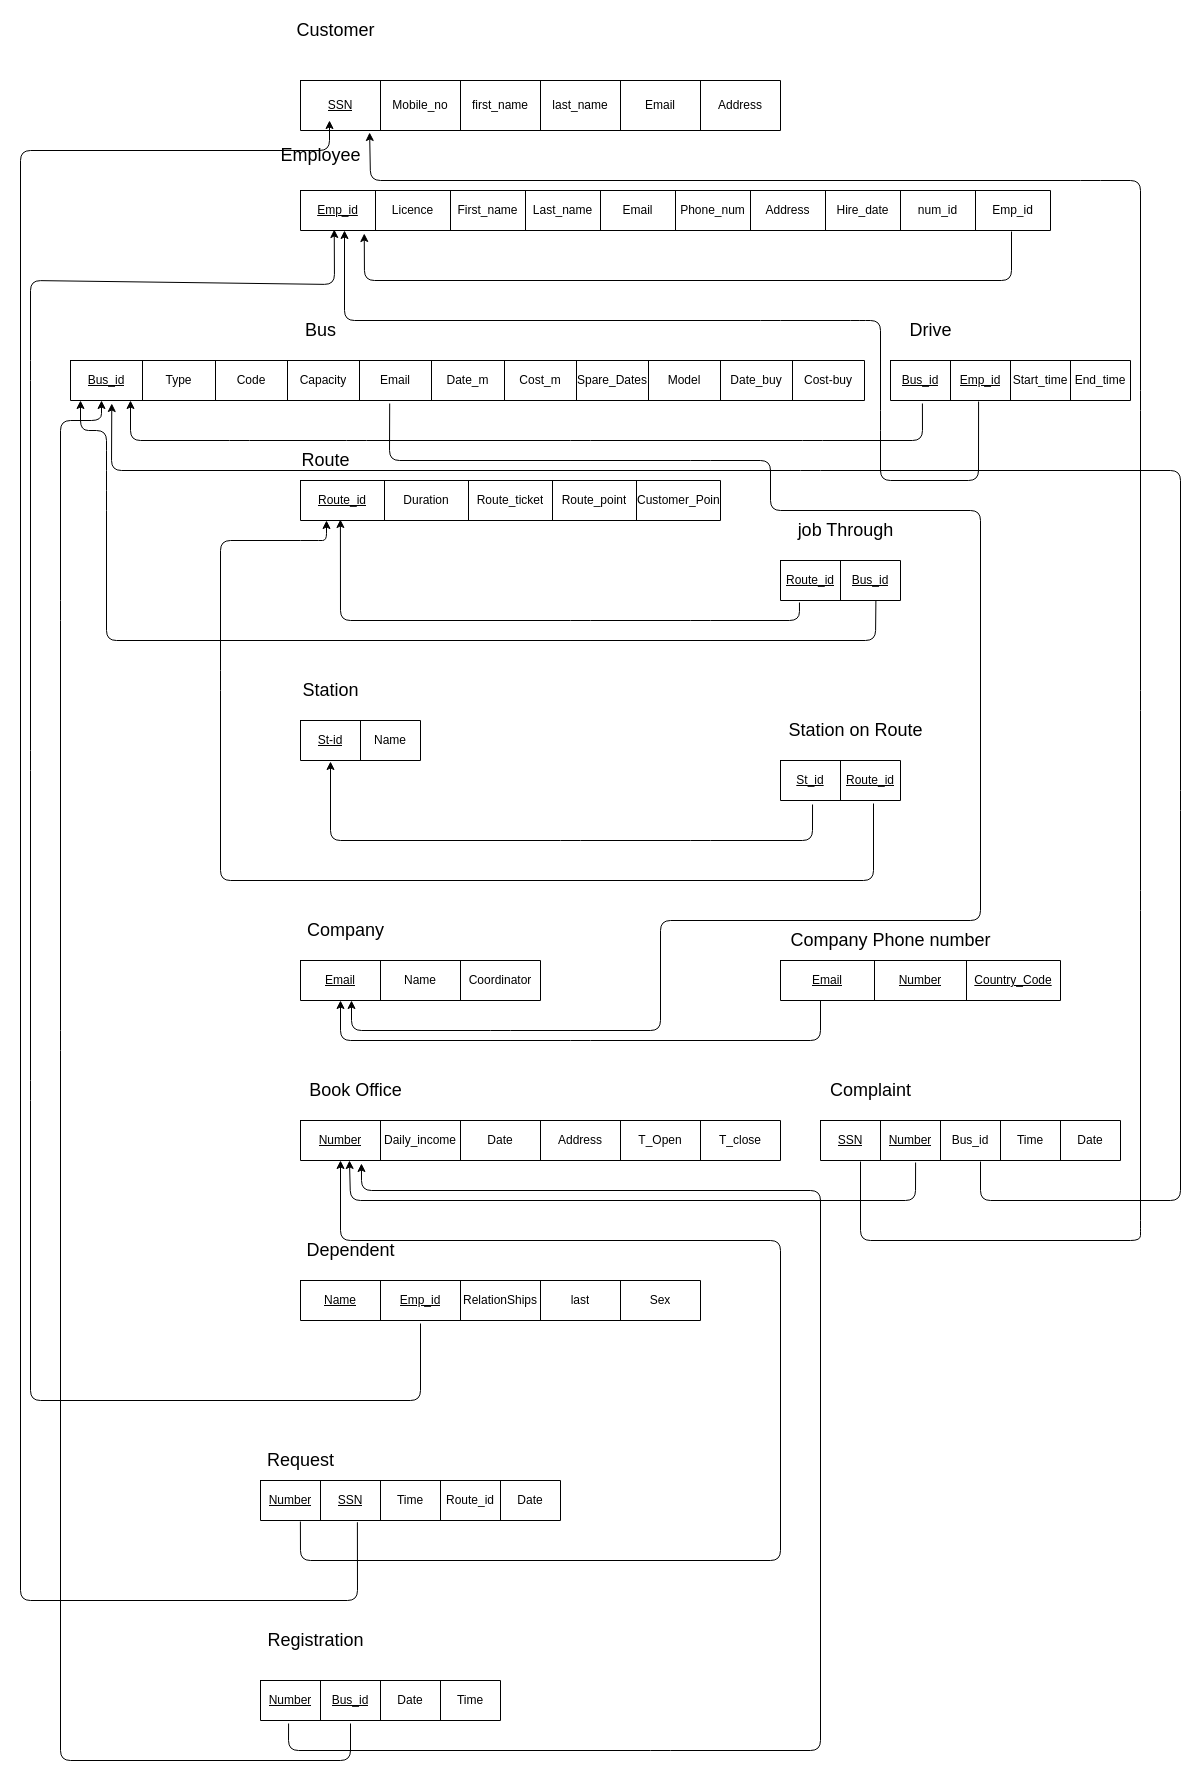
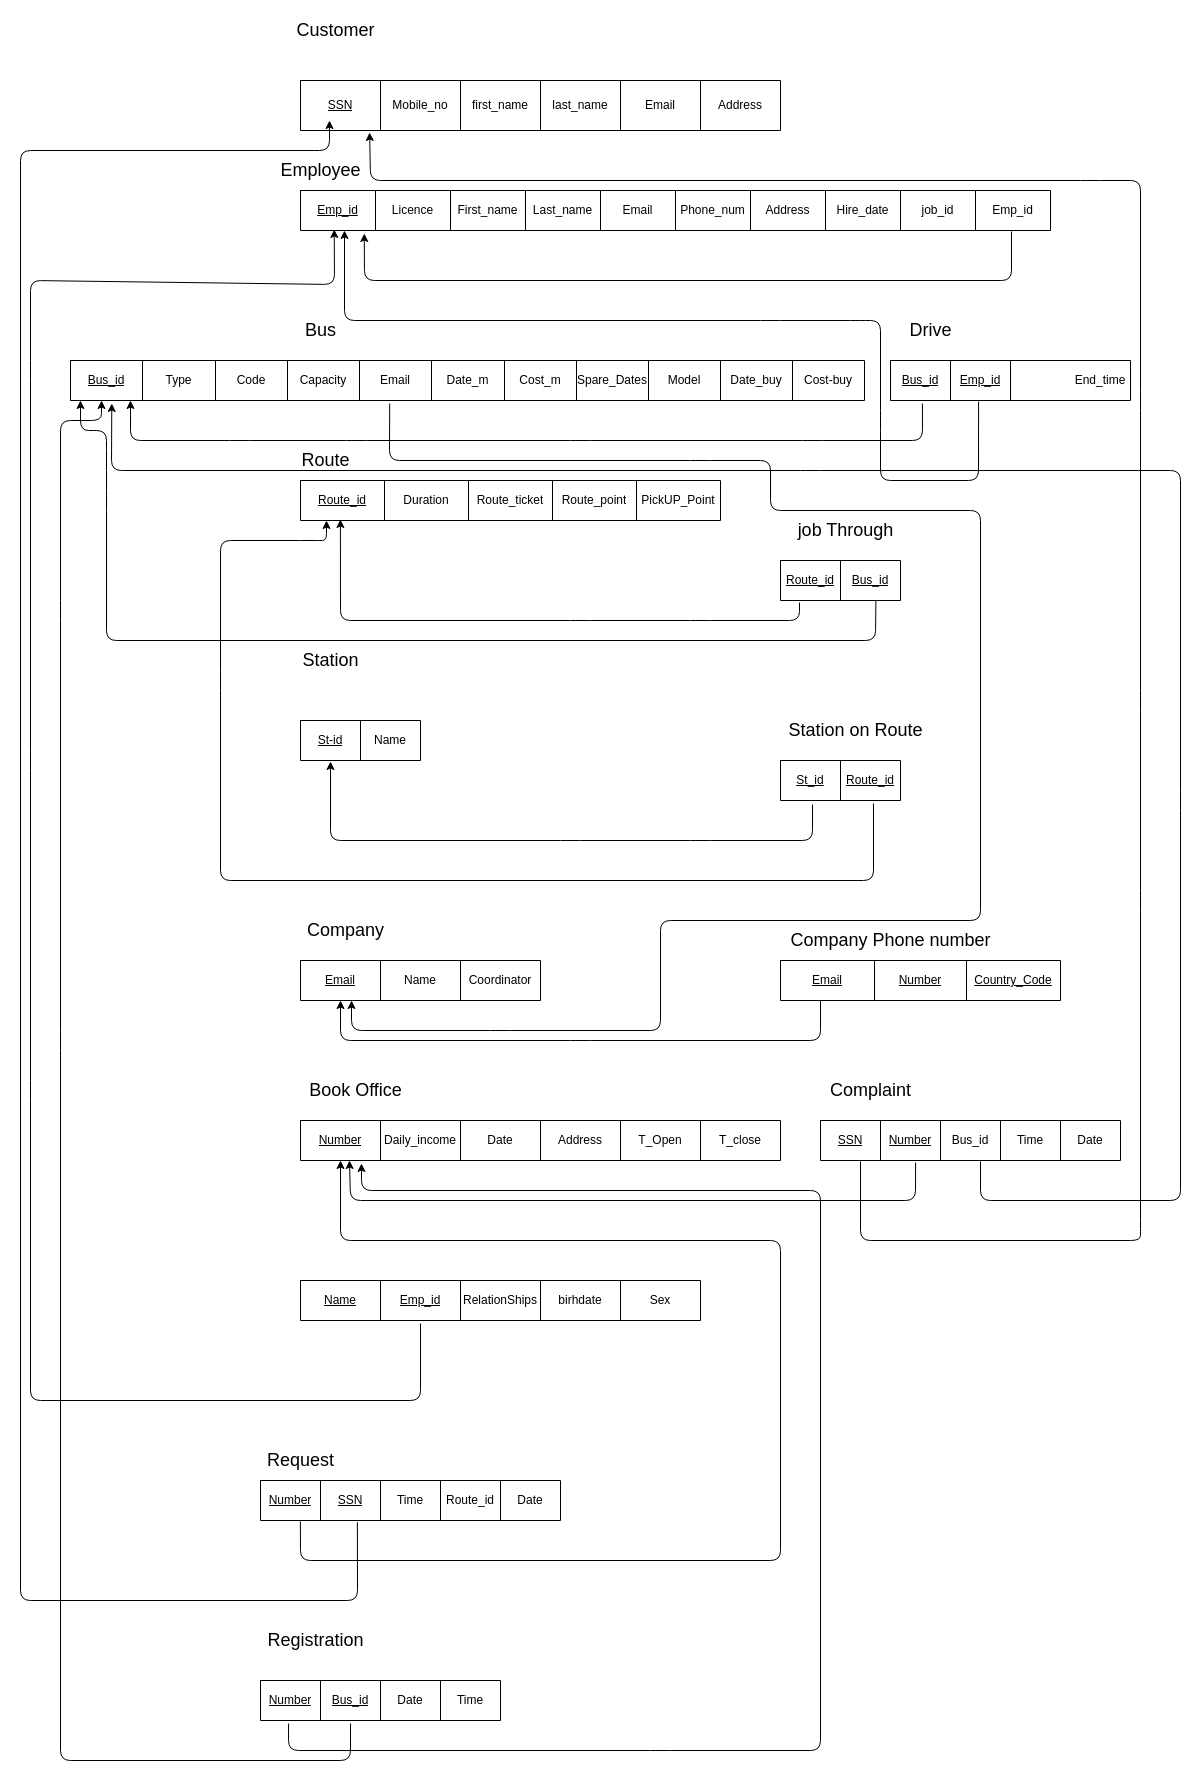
- <mxCell id="24" value="&lt;font style=&quot;font-size: 18px&quot;&gt;Employee&lt;/font&gt;" style="text;html=1;resizable=0;autosize=1;align=center;verticalAlign=middle;points=[];fillColor=none;strokeColor=none;rounded=0;" parent="1" vertex="1"><mxGeometry x="270" y="145" width="100" height="20" as="geometry" /></mxCell>
+ <mxCell id="24" value="&lt;font style=&quot;font-size: 18px&quot;&gt;Employee&lt;/font&gt;" style="text;html=1;resizable=0;autosize=1;align=center;verticalAlign=middle;points=[];fillColor=none;strokeColor=none;rounded=0;" parent="1" vertex="1"><mxGeometry x="270" y="160" width="100" height="20" as="geometry" /></mxCell>
- <mxCell id="20" value="num_id" style="shape=partialRectangle;html=1;whiteSpace=wrap;connectable=0;overflow=hidden;fillColor=none;top=0;left=0;bottom=0;right=0;" parent="11" vertex="1"><mxGeometry x="600" width="75" height="40" as="geometry" /></mxCell>
+ <mxCell id="20" value="job_id" style="shape=partialRectangle;html=1;whiteSpace=wrap;connectable=0;overflow=hidden;fillColor=none;top=0;left=0;bottom=0;right=0;" parent="11" vertex="1"><mxGeometry x="600" width="75" height="40" as="geometry" /></mxCell>
- <mxCell id="130" value="Start_time" style="shape=partialRectangle;html=1;whiteSpace=wrap;connectable=0;overflow=hidden;fillColor=none;top=0;left=0;bottom=0;right=0;" parent="127" vertex="1"><mxGeometry x="120" width="60" height="40" as="geometry" /></mxCell>
- <mxCell id="46" value="Customer_Point" style="shape=partialRectangle;html=1;whiteSpace=wrap;connectable=0;overflow=hidden;fillColor=none;top=0;left=0;bottom=0;right=0;" parent="41" vertex="1"><mxGeometry x="336" width="84" height="40" as="geometry" /></mxCell>
+ <mxCell id="46" value="PickUP_Point" style="shape=partialRectangle;html=1;whiteSpace=wrap;connectable=0;overflow=hidden;fillColor=none;top=0;left=0;bottom=0;right=0;" parent="41" vertex="1"><mxGeometry x="336" width="84" height="40" as="geometry" /></mxCell>
- <mxCell id="58" value="&lt;font style=&quot;font-size: 18px&quot;&gt;Station&lt;/font&gt;" style="text;html=1;resizable=0;autosize=1;align=center;verticalAlign=middle;points=[];fillColor=none;strokeColor=none;rounded=0;" parent="1" vertex="1"><mxGeometry x="295" y="680" width="70" height="20" as="geometry" /></mxCell>
+ <mxCell id="58" value="&lt;font style=&quot;font-size: 18px&quot;&gt;Station&lt;/font&gt;" style="text;html=1;resizable=0;autosize=1;align=center;verticalAlign=middle;points=[];fillColor=none;strokeColor=none;rounded=0;" parent="1" vertex="1"><mxGeometry x="295" y="650" width="70" height="20" as="geometry" /></mxCell>
- <mxCell id="87" value="&lt;font style=&quot;font-size: 18px&quot;&gt;Dependent&lt;/font&gt;" style="text;html=1;resizable=0;autosize=1;align=center;verticalAlign=middle;points=[];fillColor=none;strokeColor=none;rounded=0;" parent="1" vertex="1"><mxGeometry x="300" y="1240" width="100" height="20" as="geometry" /></mxCell>
- <mxCell id="85" value="last" style="shape=partialRectangle;html=1;whiteSpace=wrap;connectable=0;overflow=hidden;fillColor=none;top=0;left=0;bottom=0;right=0;" parent="81" vertex="1"><mxGeometry x="240" width="80" height="40" as="geometry" /></mxCell>
+ <mxCell id="85" value="birhdate" style="shape=partialRectangle;html=1;whiteSpace=wrap;connectable=0;overflow=hidden;fillColor=none;top=0;left=0;bottom=0;right=0;" parent="81" vertex="1"><mxGeometry x="240" width="80" height="40" as="geometry" /></mxCell>
